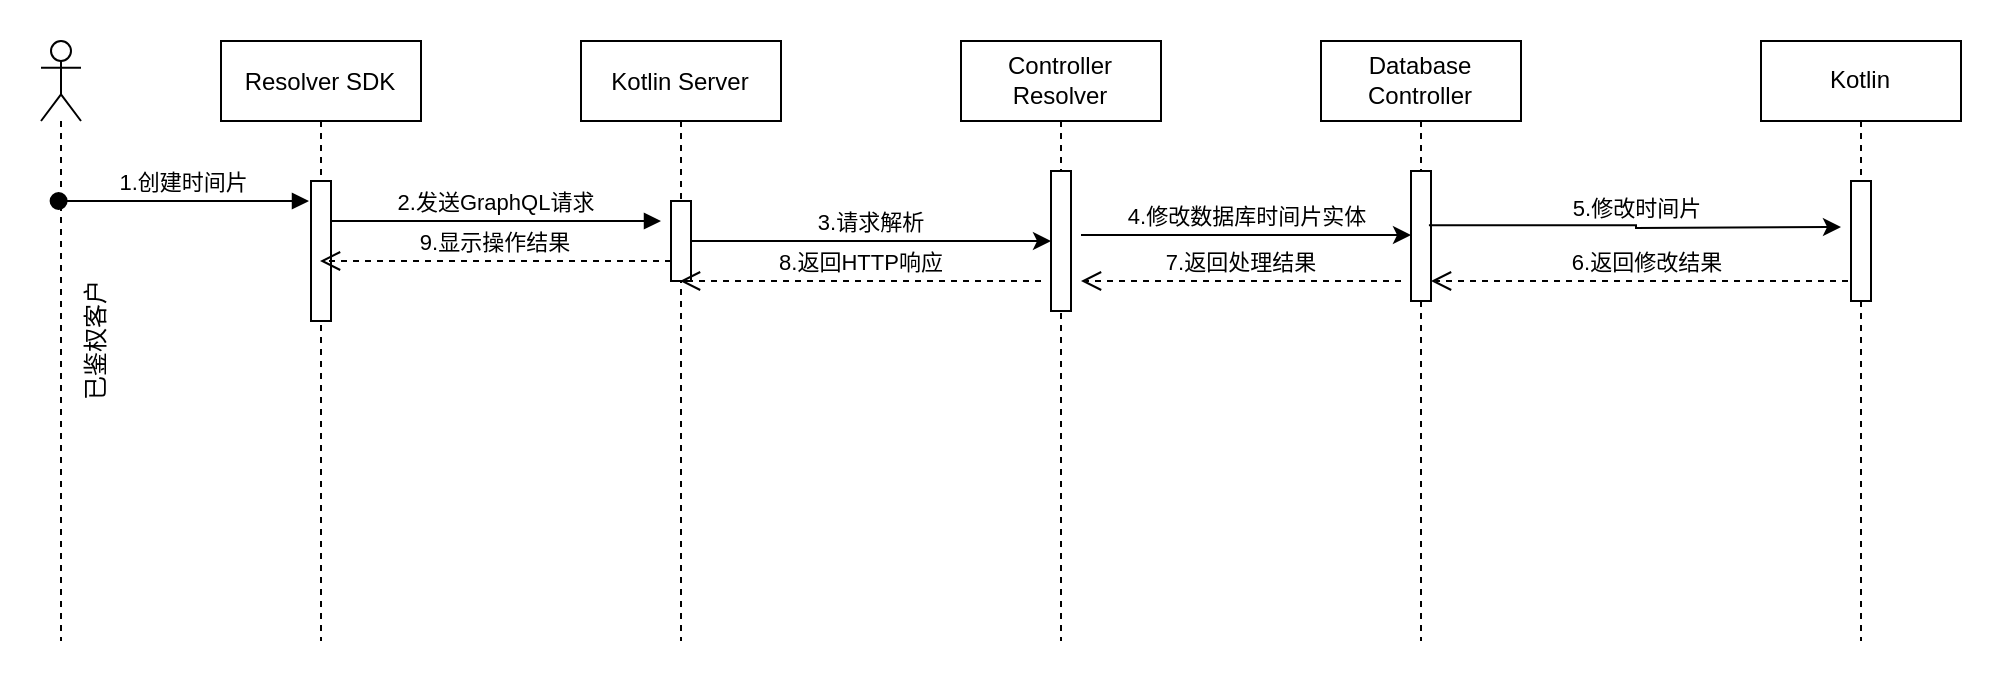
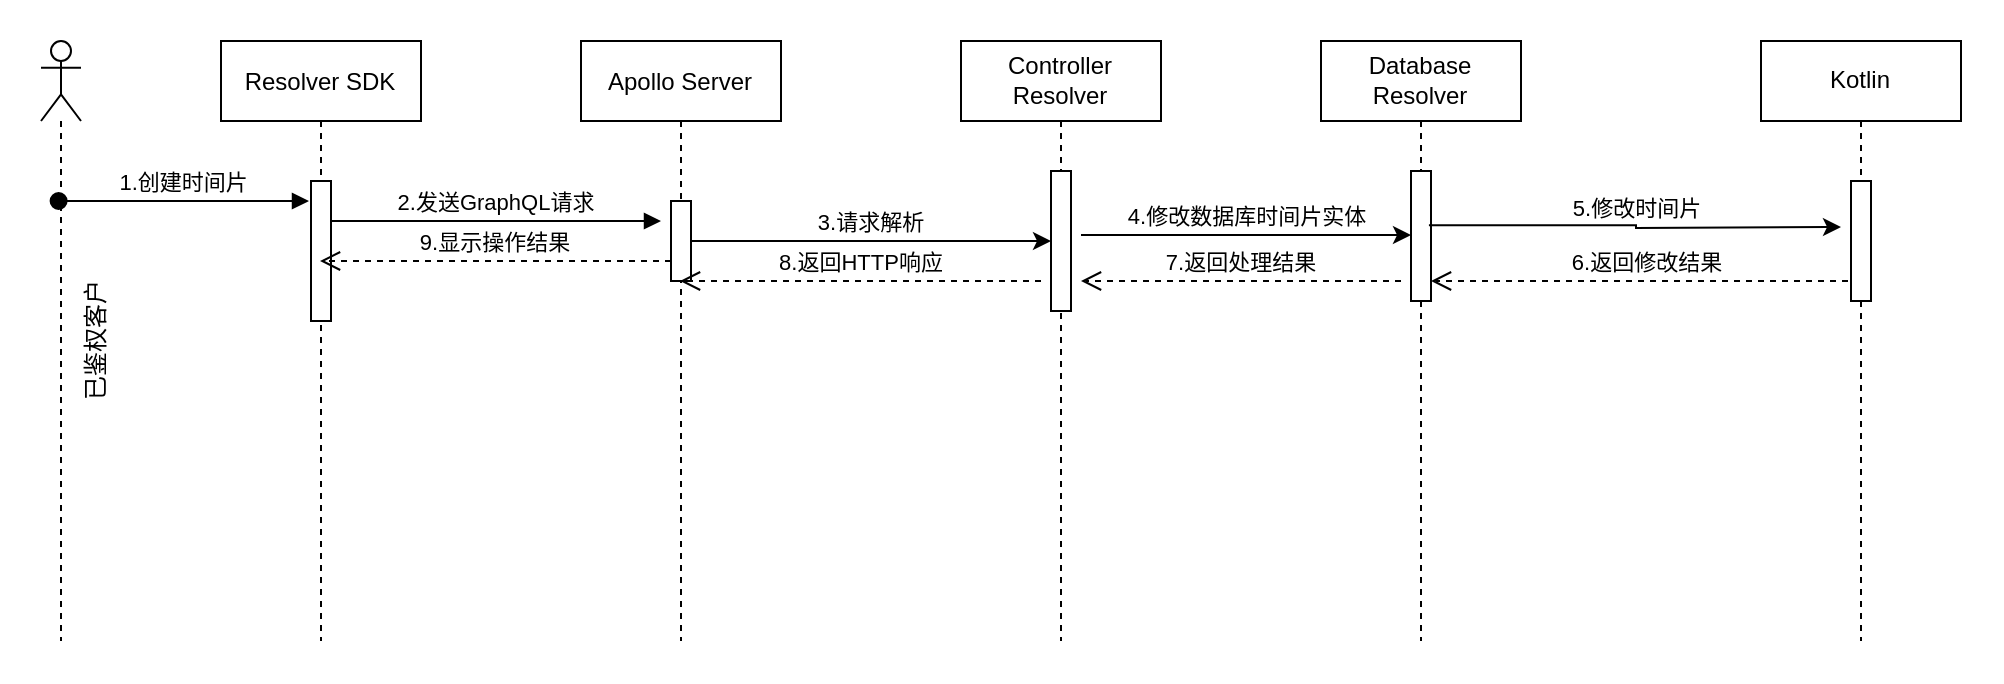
- <mxCell id="11" value="Database&lt;br&gt;Controller" style="shape=umlLifeline;perimeter=lifelinePerimeter;whiteSpace=wrap;html=1;container=1;collapsible=0;recursiveResize=0;outlineConnect=0;" vertex="1" parent="1"><mxGeometry x="660" y="20" width="100" height="300" as="geometry" /></mxCell>
+ <mxCell id="11" value="Database&lt;br&gt;Resolver" style="shape=umlLifeline;perimeter=lifelinePerimeter;whiteSpace=wrap;html=1;container=1;collapsible=0;recursiveResize=0;outlineConnect=0;" vertex="1" parent="1"><mxGeometry x="660" y="20" width="100" height="300" as="geometry" /></mxCell>
- <mxCell id="4" value="Kotlin Server" style="shape=umlLifeline;perimeter=lifelinePerimeter;container=1;collapsible=0;recursiveResize=0;rounded=0;shadow=0;strokeWidth=1;" parent="1" vertex="1"><mxGeometry x="290" y="20" width="100" height="300" as="geometry" /></mxCell>
+ <mxCell id="4" value="Apollo Server" style="shape=umlLifeline;perimeter=lifelinePerimeter;container=1;collapsible=0;recursiveResize=0;rounded=0;shadow=0;strokeWidth=1;" parent="1" vertex="1"><mxGeometry x="290" y="20" width="100" height="300" as="geometry" /></mxCell>
